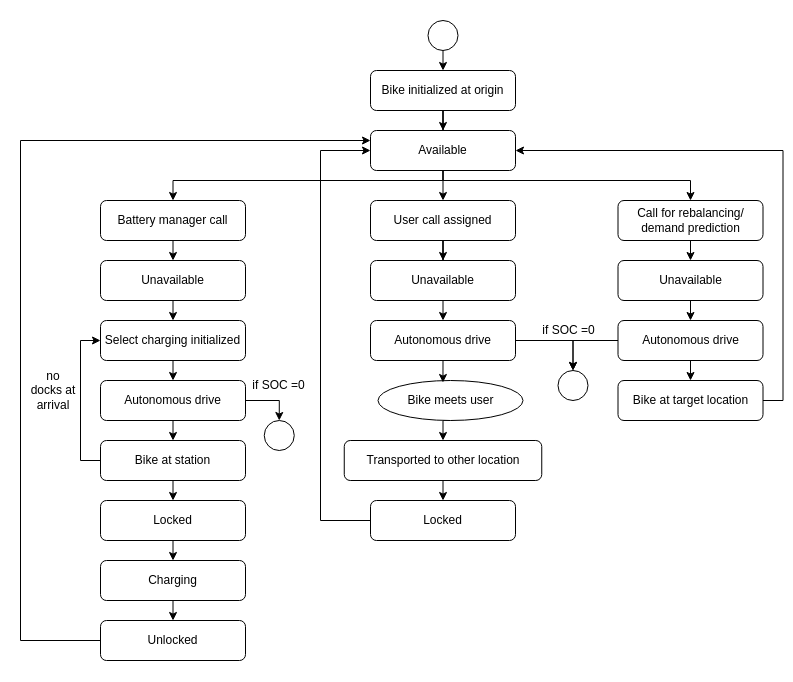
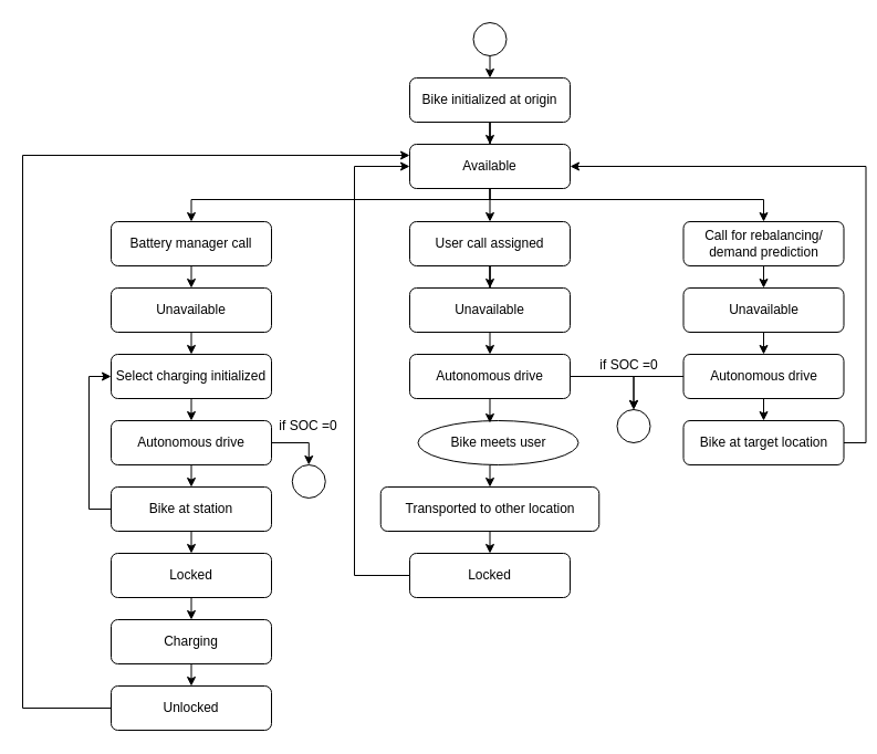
- <mxCell id="50" value="no docks at arrival" style="text;html=1;strokeColor=none;fillColor=none;align=center;verticalAlign=middle;whiteSpace=wrap;rounded=0;" vertex="1" parent="1"><mxGeometry x="28" y="380" width="50" height="20" as="geometry" /></mxCell>
